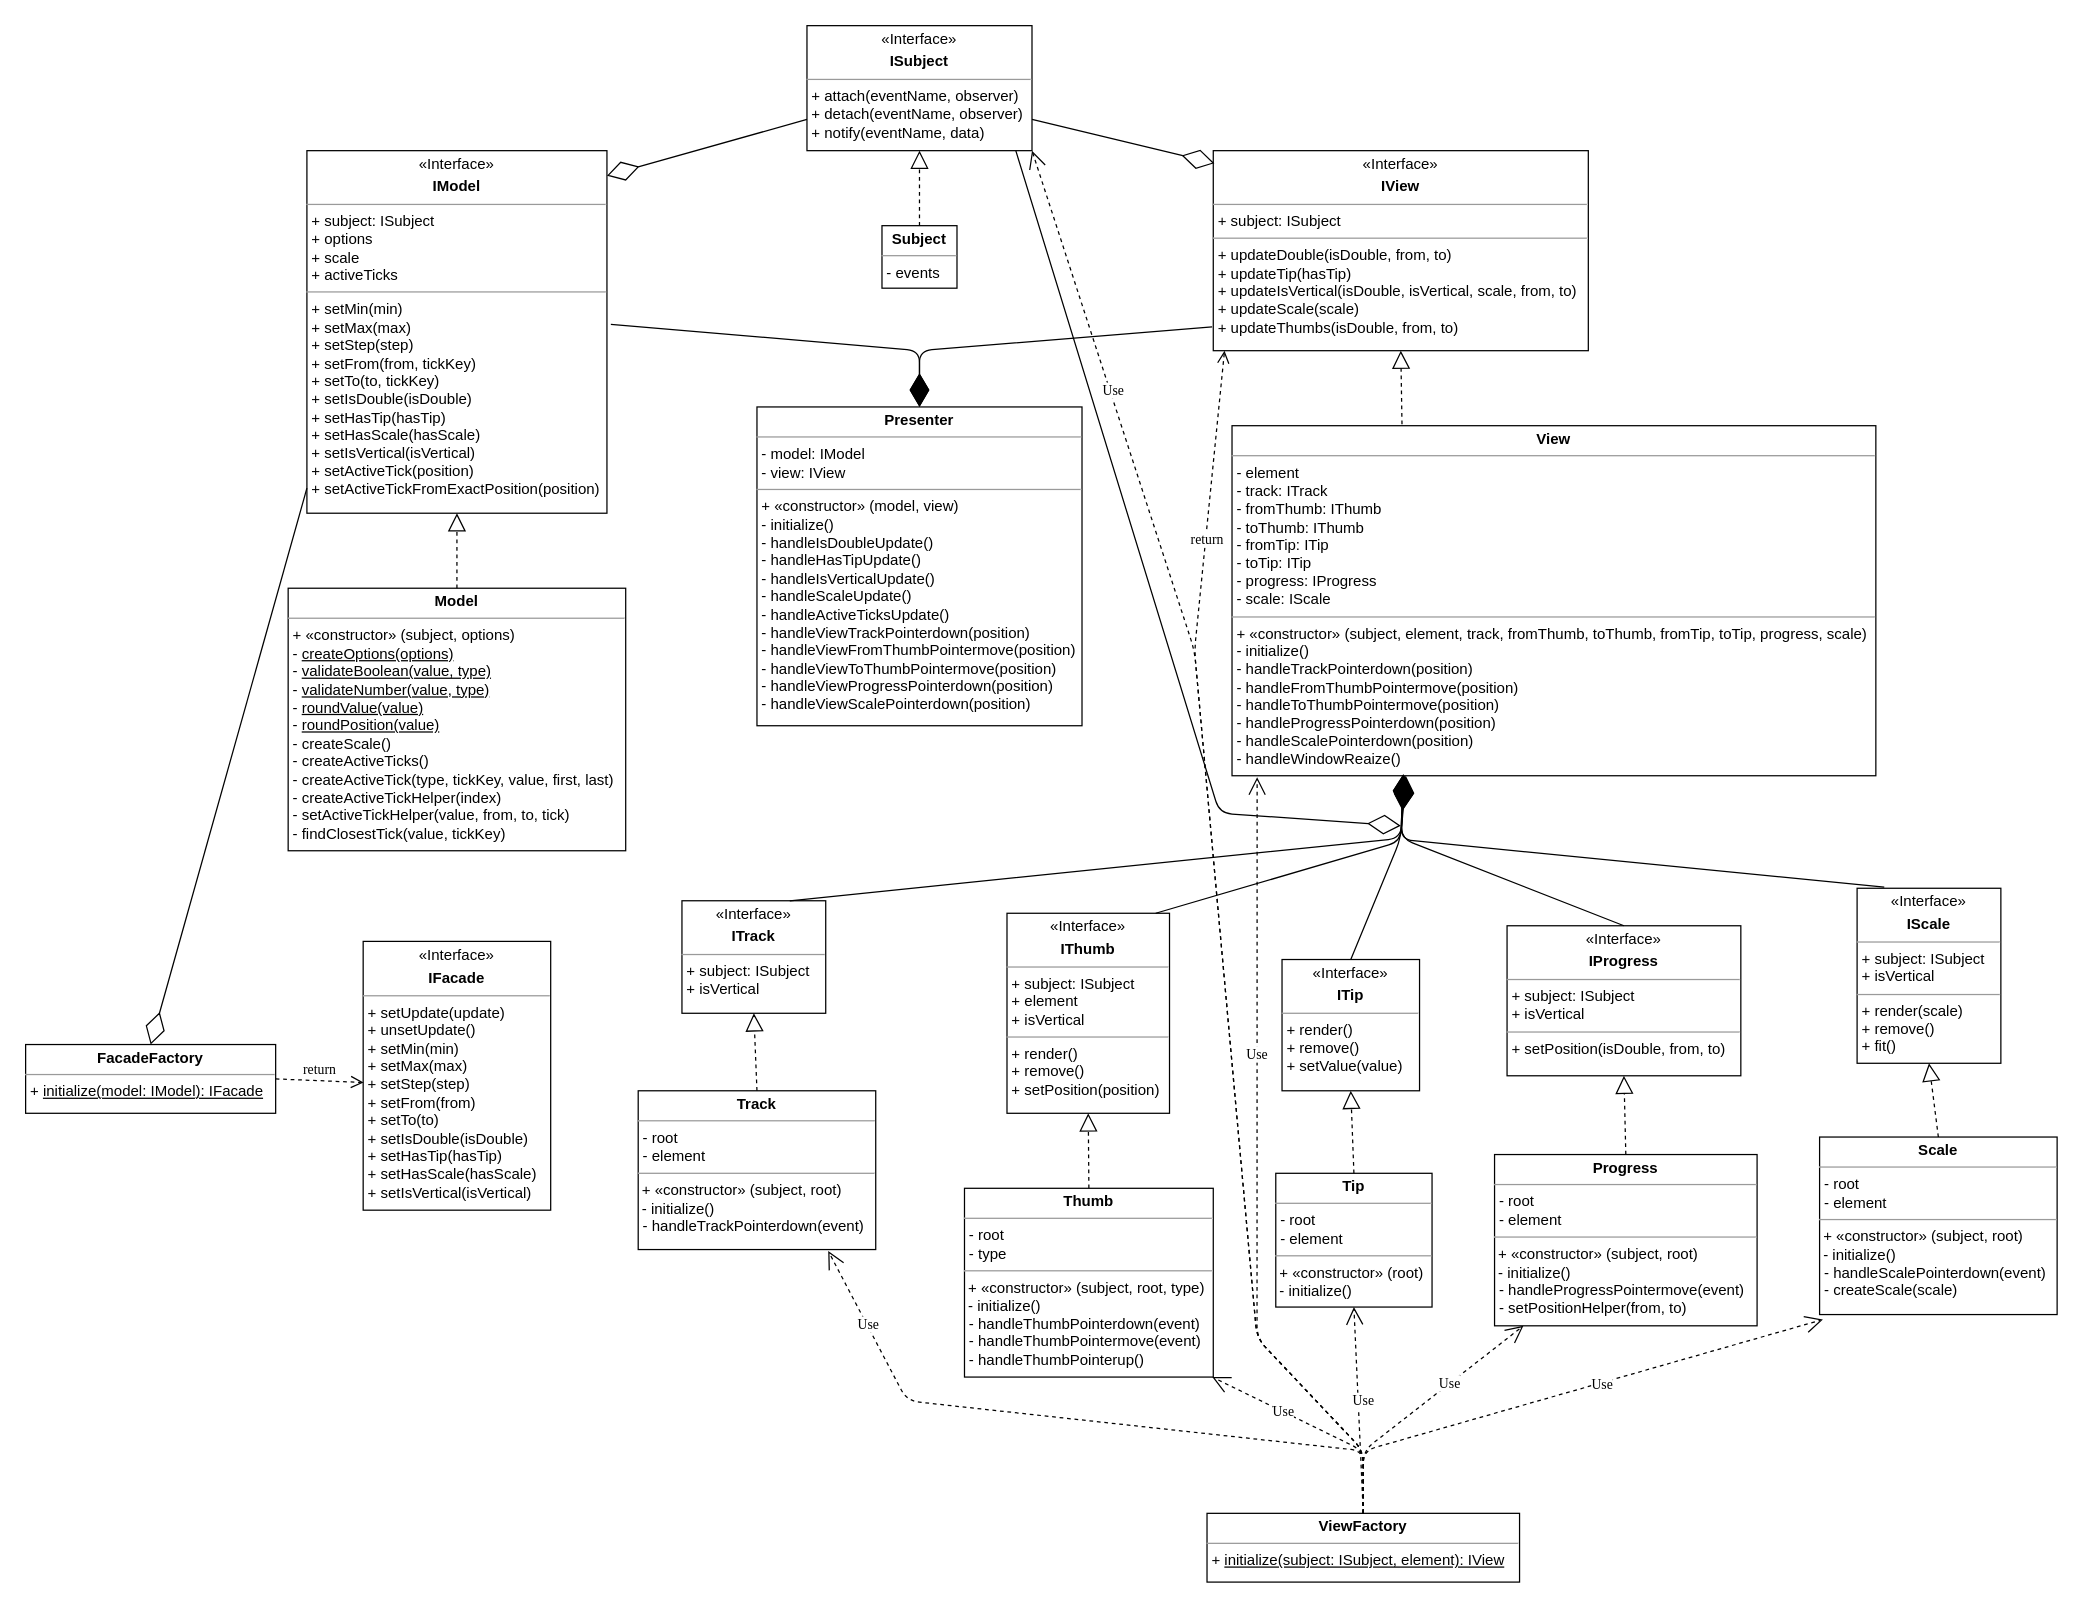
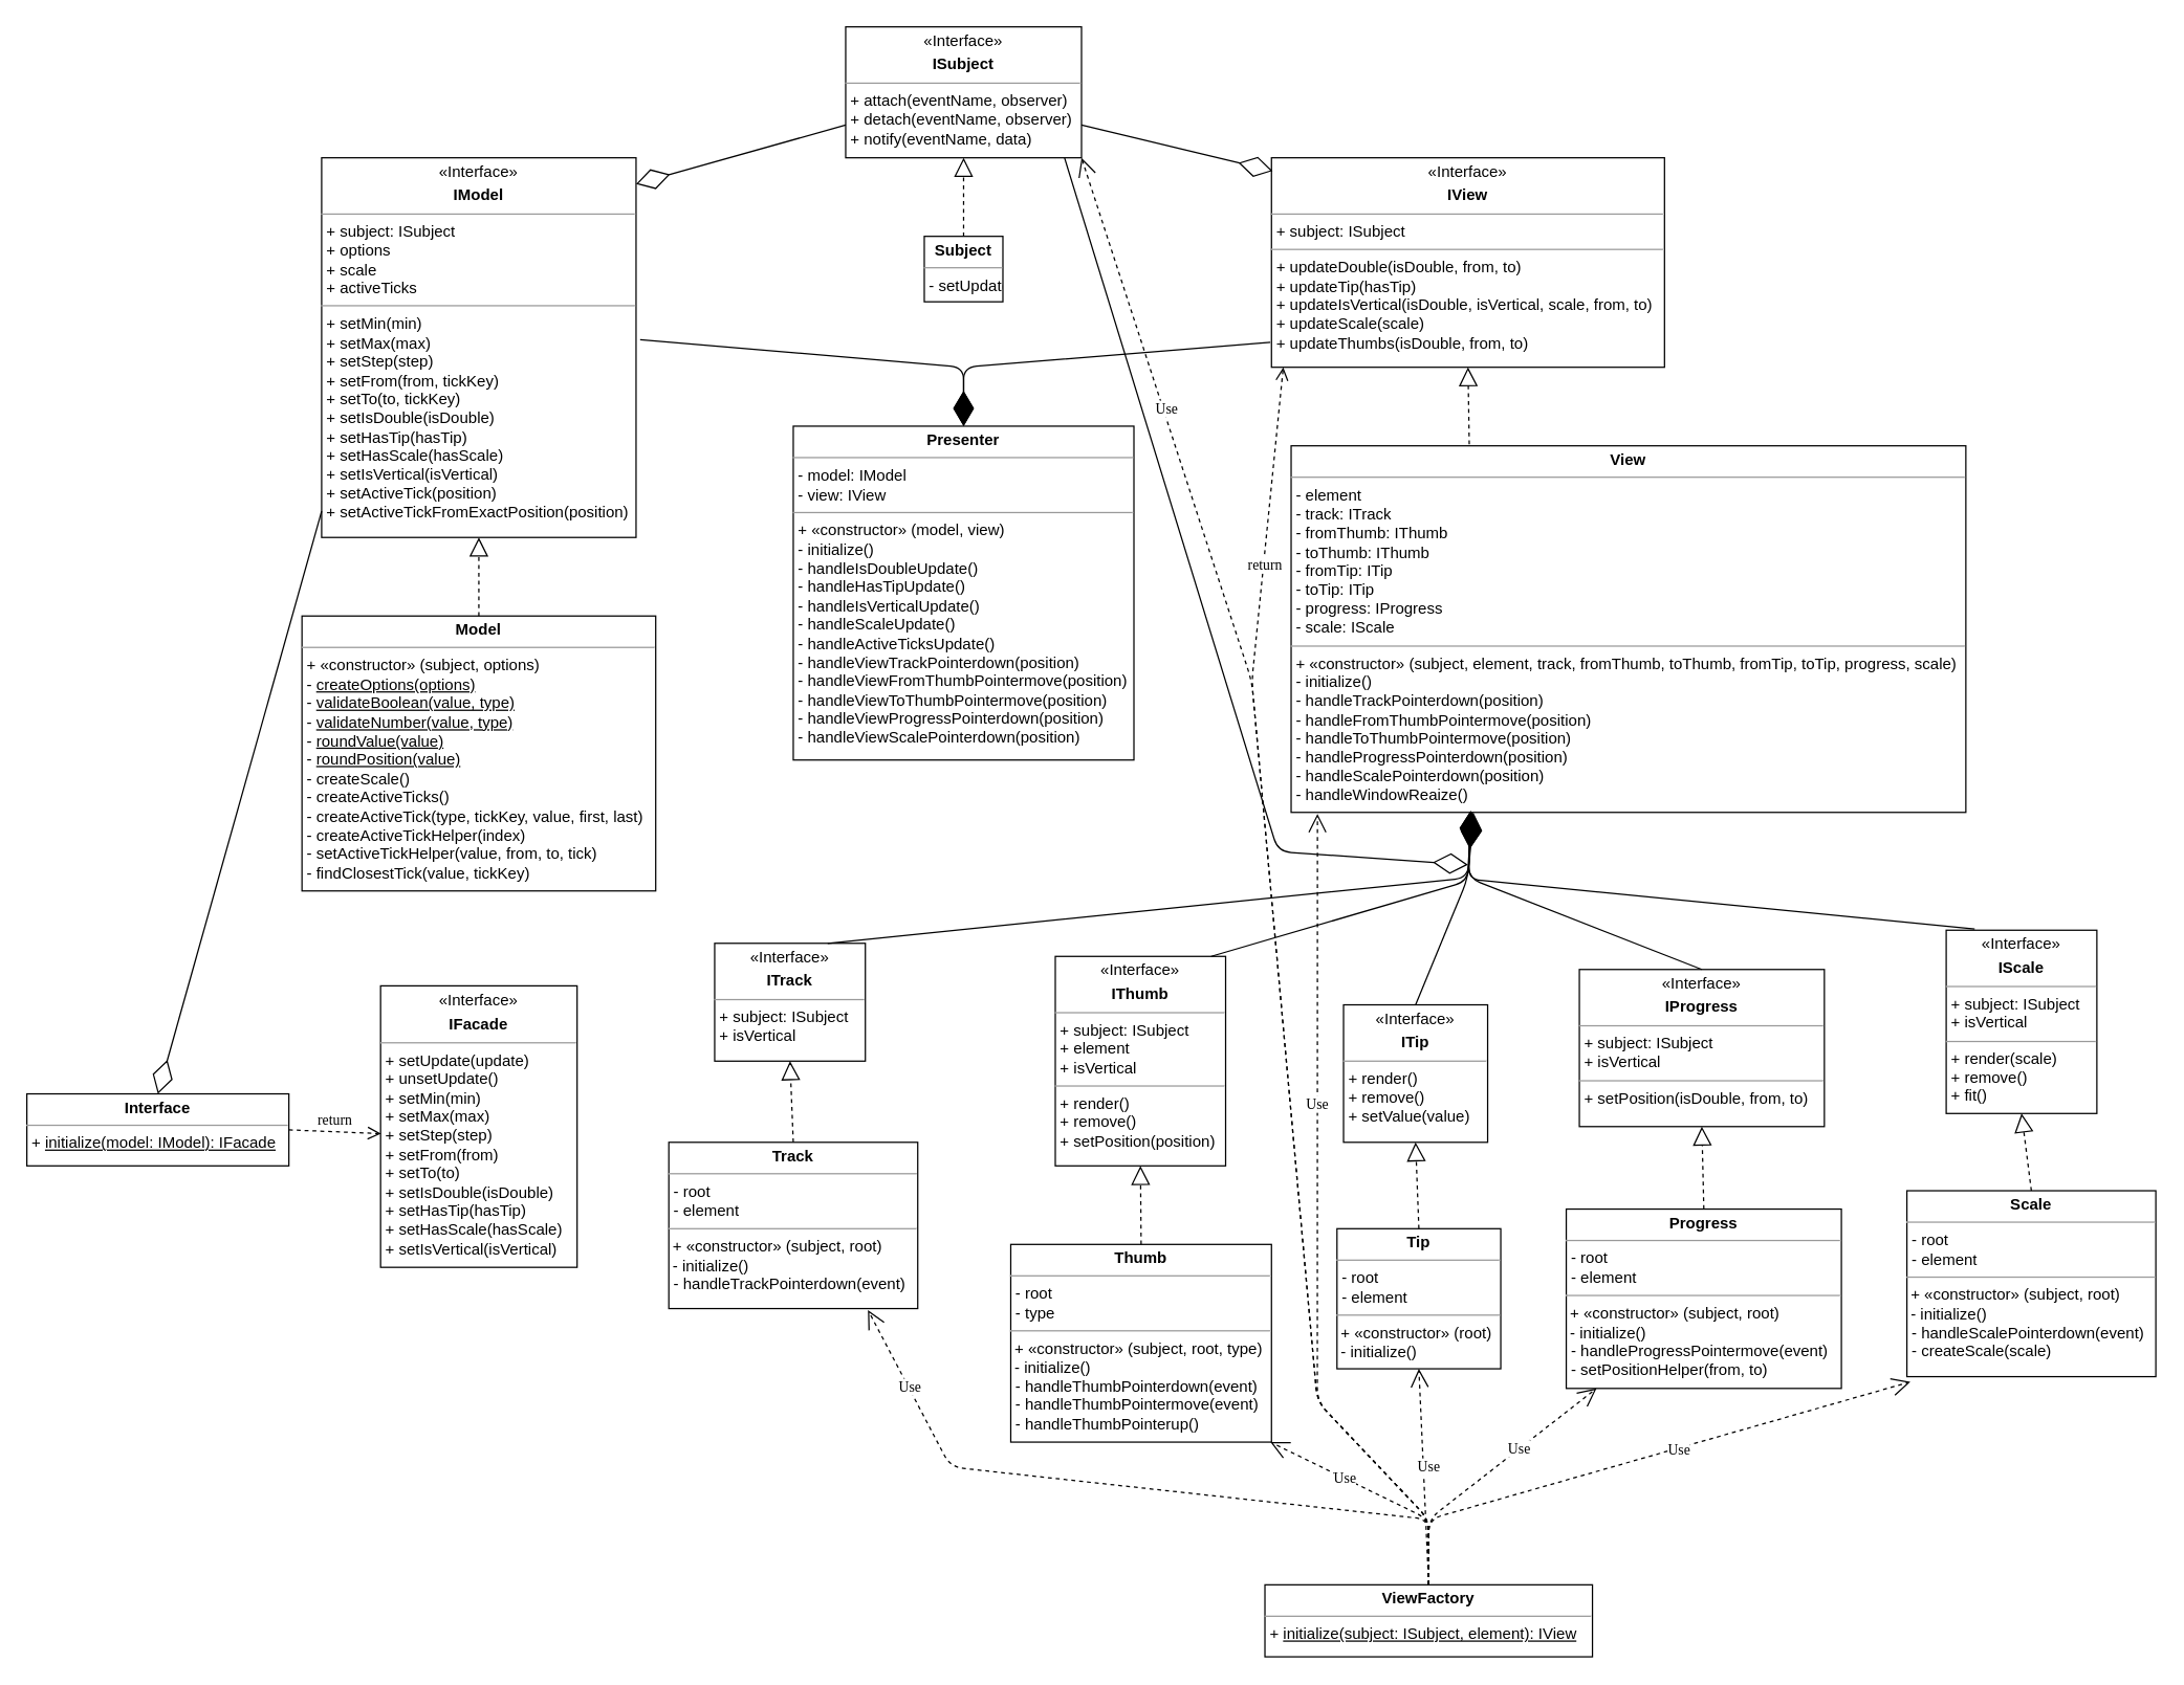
- <mxCell id="3" value="&lt;p style=&quot;margin: 0px ; margin-top: 4px ; text-align: center&quot;&gt;&lt;b&gt;Subject&lt;/b&gt;&lt;/p&gt;&lt;hr size=&quot;1&quot;&gt;&lt;p style=&quot;margin: 0px ; margin-left: 4px&quot;&gt;&lt;/p&gt;&lt;p style=&quot;margin: 0px ; margin-left: 4px&quot;&gt;- events&lt;/p&gt;" style="verticalAlign=top;align=left;overflow=fill;fontSize=12;fontFamily=Helvetica;html=1;" vertex="1" parent="1"><mxGeometry x="705" y="180" width="60" height="50" as="geometry" /></mxCell>
+ <mxCell id="3" value="&lt;p style=&quot;margin: 0px ; margin-top: 4px ; text-align: center&quot;&gt;&lt;b&gt;Subject&lt;/b&gt;&lt;/p&gt;&lt;hr size=&quot;1&quot;&gt;&lt;p style=&quot;margin: 0px ; margin-left: 4px&quot;&gt;&lt;/p&gt;&lt;p style=&quot;margin: 0px ; margin-left: 4px&quot;&gt;- setUpdate&lt;/p&gt;" style="verticalAlign=top;align=left;overflow=fill;fontSize=12;fontFamily=Helvetica;html=1;" vertex="1" parent="1"><mxGeometry x="705" y="180" width="60" height="50" as="geometry" /></mxCell>
- <mxCell id="44" value="&lt;p style=&quot;margin: 0px ; margin-top: 4px ; text-align: center&quot;&gt;&lt;b&gt;FacadeFactory&lt;/b&gt;&lt;/p&gt;&lt;hr size=&quot;1&quot;&gt;&lt;p style=&quot;margin: 0px ; margin-left: 4px&quot;&gt;+&amp;nbsp;&lt;u&gt;initialize(model: IModel): IFacade&lt;/u&gt;&lt;/p&gt;" style="verticalAlign=top;align=left;overflow=fill;fontSize=12;fontFamily=Helvetica;html=1;" vertex="1" parent="1"><mxGeometry x="20" y="835" width="200" height="55" as="geometry" /></mxCell>
+ <mxCell id="44" value="&lt;p style=&quot;margin: 0px ; margin-top: 4px ; text-align: center&quot;&gt;&lt;b&gt;Interface&lt;/b&gt;&lt;/p&gt;&lt;hr size=&quot;1&quot;&gt;&lt;p style=&quot;margin: 0px ; margin-left: 4px&quot;&gt;+&amp;nbsp;&lt;u&gt;initialize(model: IModel): IFacade&lt;/u&gt;&lt;/p&gt;" style="verticalAlign=top;align=left;overflow=fill;fontSize=12;fontFamily=Helvetica;html=1;" vertex="1" parent="1"><mxGeometry x="20" y="835" width="200" height="55" as="geometry" /></mxCell>
